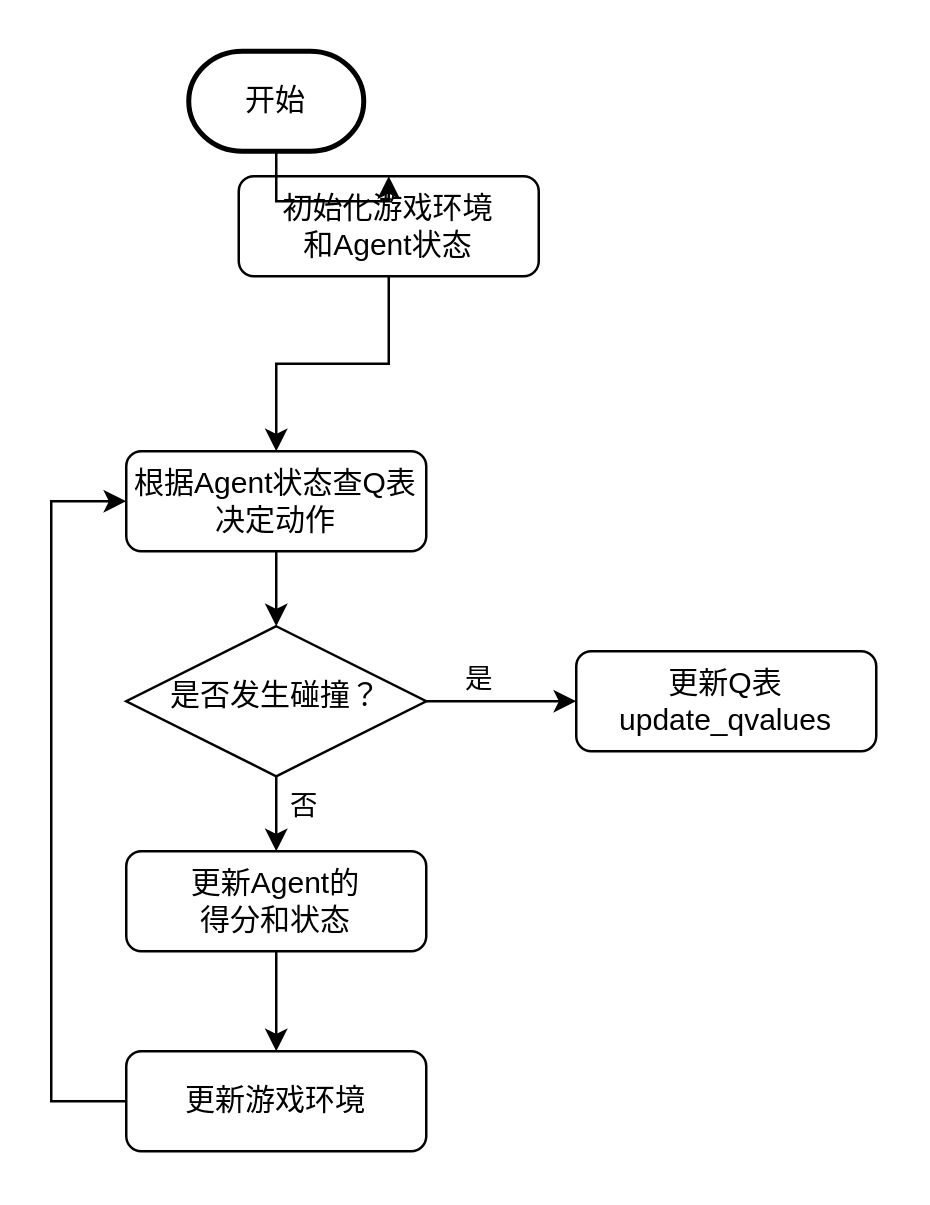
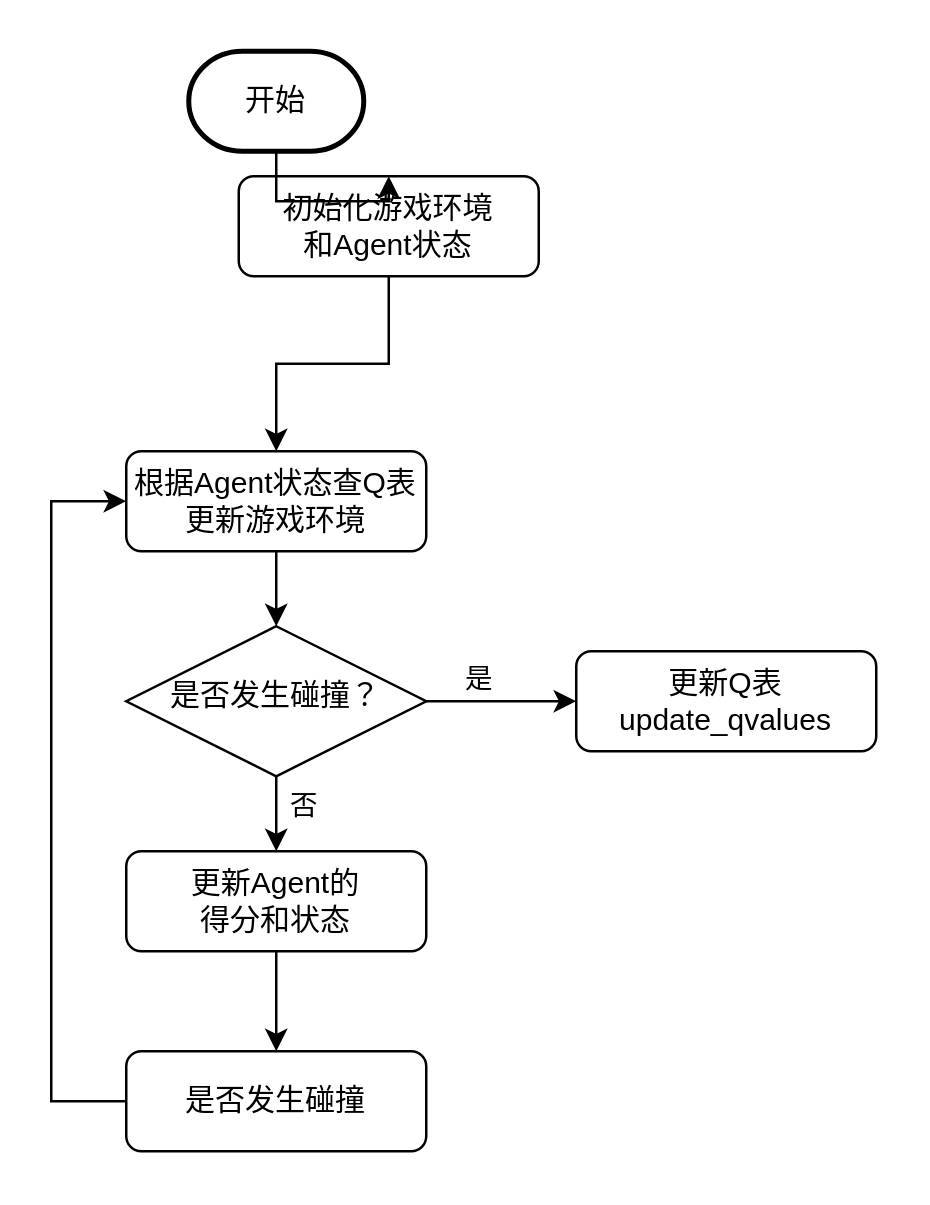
- <mxCell id="7" value="根据Agent状态查Q表&lt;br&gt;决定动作" style="rounded=1;whiteSpace=wrap;html=1;fontSize=12;glass=0;strokeWidth=1;shadow=0;" vertex="1" parent="1"><mxGeometry x="50" y="180" width="120" height="40" as="geometry" /></mxCell>
+ <mxCell id="7" value="根据Agent状态查Q表&lt;br&gt;更新游戏环境" style="rounded=1;whiteSpace=wrap;html=1;fontSize=12;glass=0;strokeWidth=1;shadow=0;" vertex="1" parent="1"><mxGeometry x="50" y="180" width="120" height="40" as="geometry" /></mxCell>
- <mxCell id="17" value="更新游戏环境" style="rounded=1;whiteSpace=wrap;html=1;fontSize=12;glass=0;strokeWidth=1;shadow=0;" vertex="1" parent="1"><mxGeometry x="50" y="420" width="120" height="40" as="geometry" /></mxCell>
+ <mxCell id="17" value="是否发生碰撞" style="rounded=1;whiteSpace=wrap;html=1;fontSize=12;glass=0;strokeWidth=1;shadow=0;" vertex="1" parent="1"><mxGeometry x="50" y="420" width="120" height="40" as="geometry" /></mxCell>
